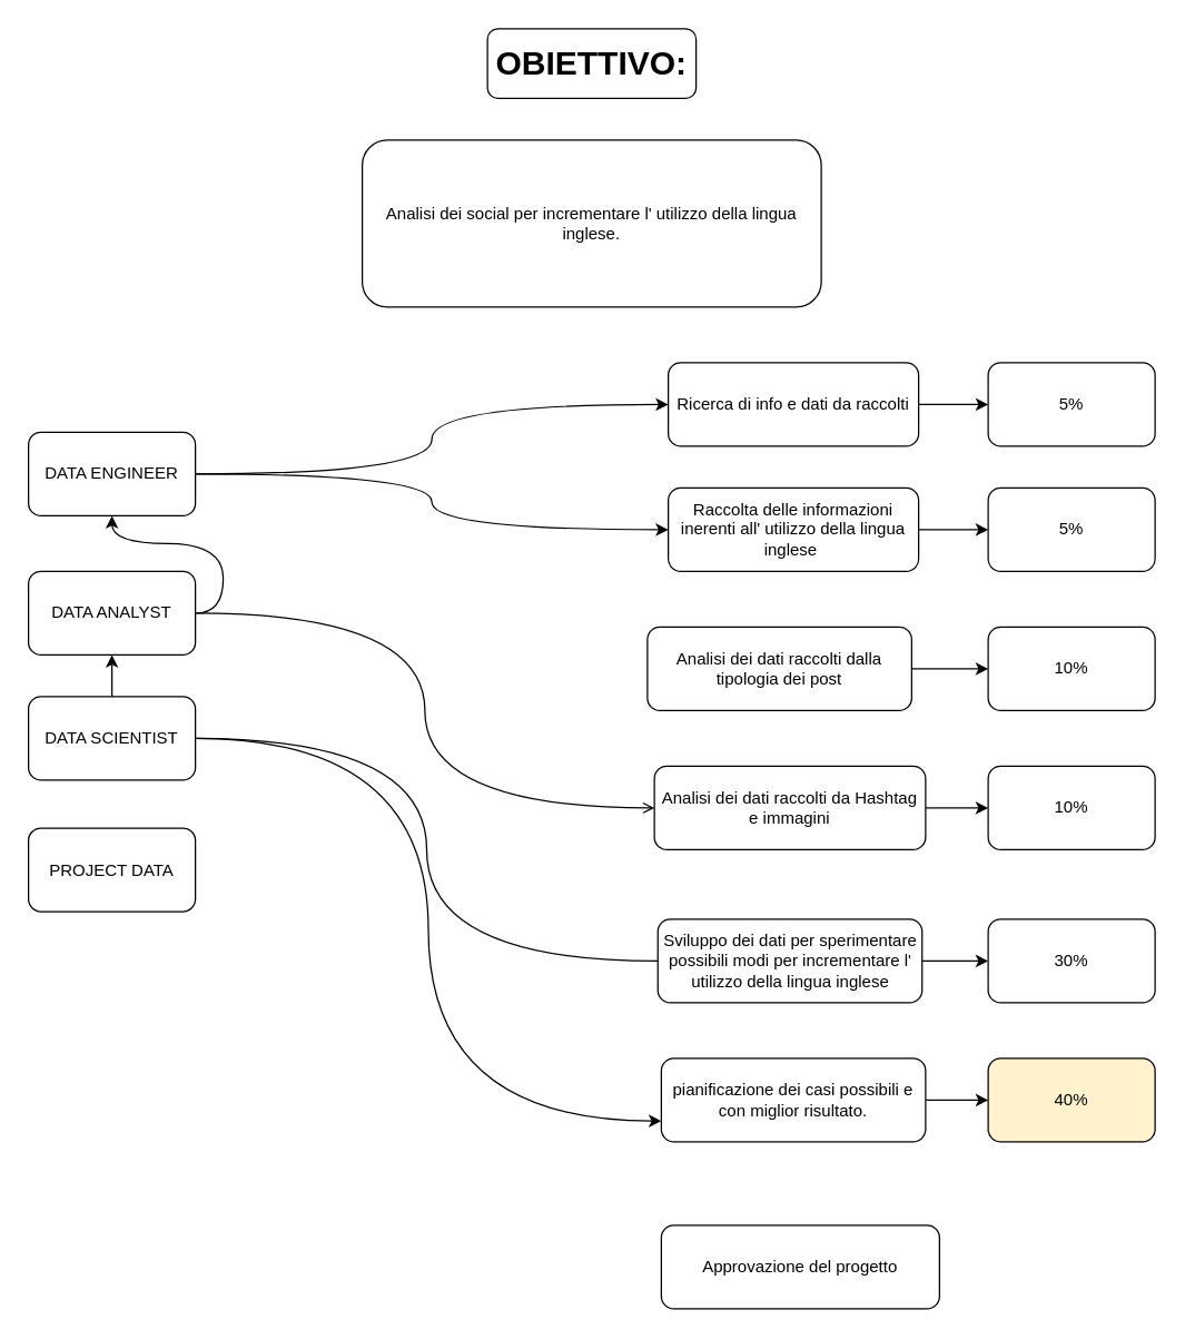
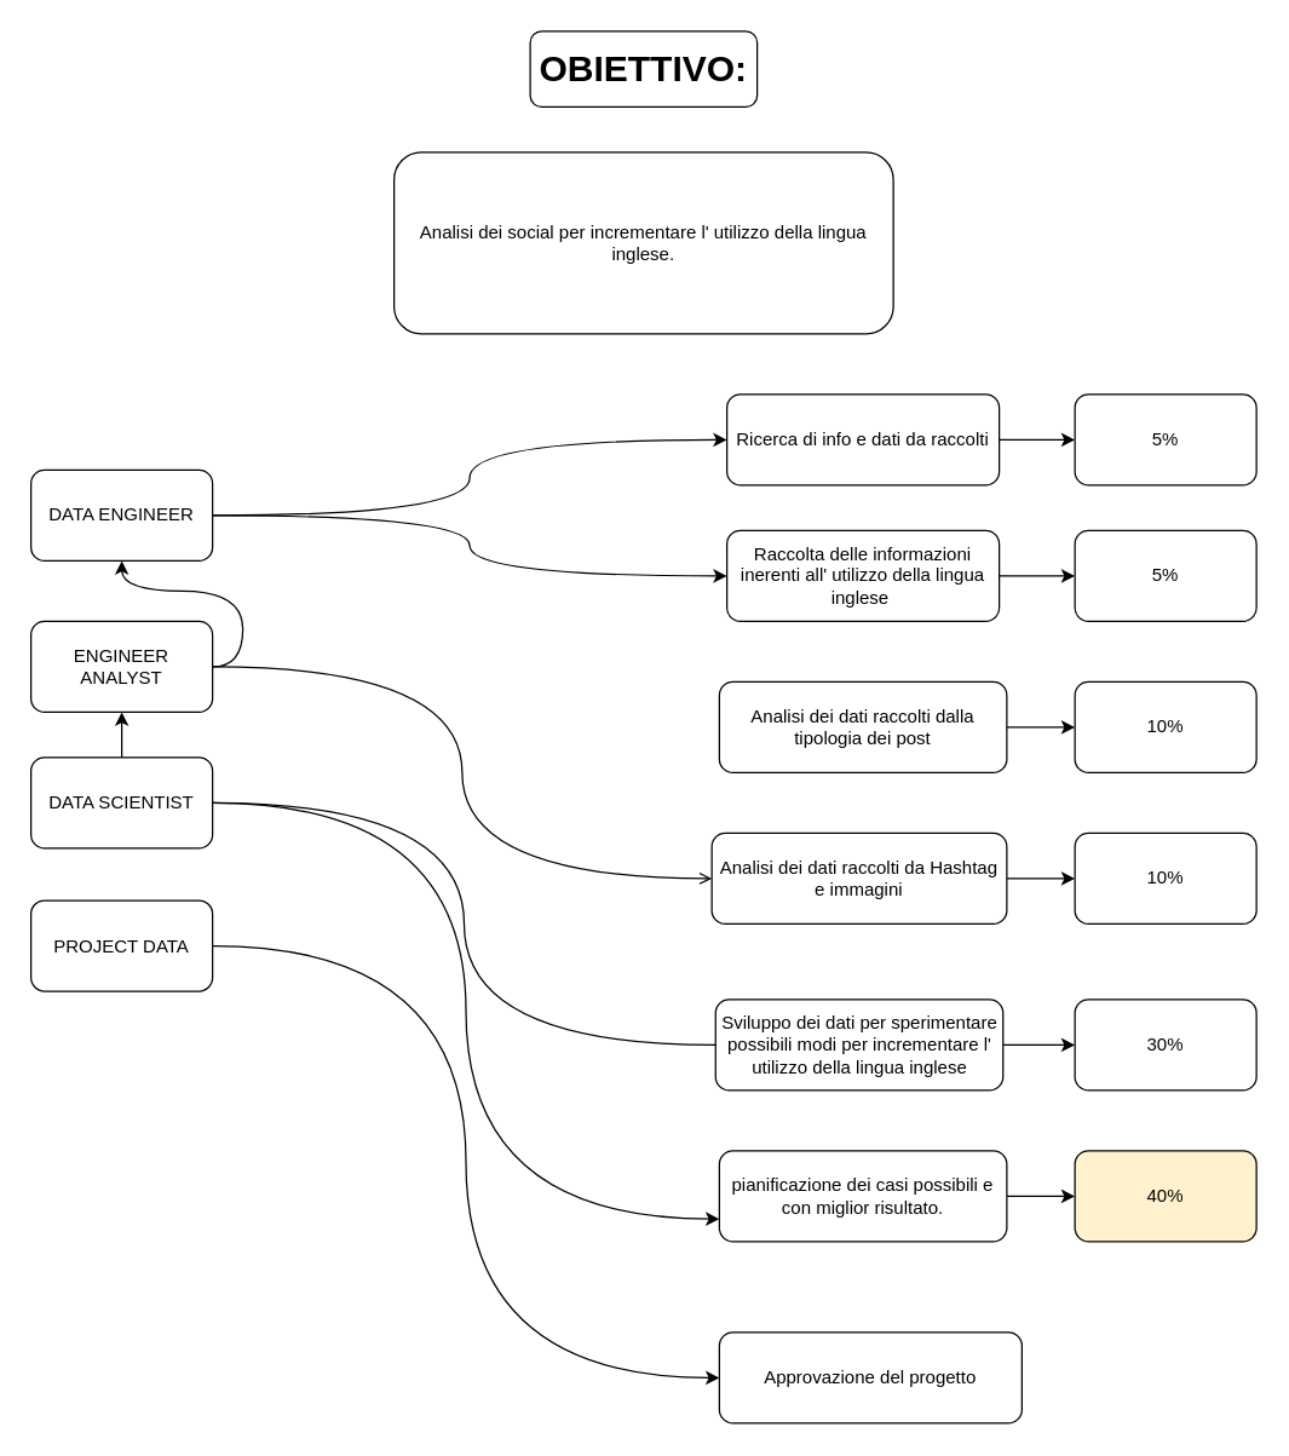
- <mxCell id="11" value="DATA ANALYST" style="rounded=1;whiteSpace=wrap;html=1;" vertex="1" parent="1"><mxGeometry y="410" width="120" height="60" as="geometry" x="20" /></mxCell>
+ <mxCell id="11" value="ENGINEER ANALYST" style="rounded=1;whiteSpace=wrap;html=1;" vertex="1" parent="1"><mxGeometry y="410" width="120" height="60" as="geometry" x="20" /></mxCell>
- <mxCell id="19" value="Analisi dei dati raccolti dalla tipologia dei post" style="rounded=1;whiteSpace=wrap;html=1;" vertex="1" parent="1"><mxGeometry x="465" y="450" width="190" height="60" as="geometry" /></mxCell>
+ <mxCell id="19" value="Analisi dei dati raccolti dalla tipologia dei post" style="rounded=1;whiteSpace=wrap;html=1;" vertex="1" parent="1"><mxGeometry x="475" y="450" width="190" height="60" as="geometry" /></mxCell>
+ <mxCell id="15" style="edgeStyle=orthogonalEdgeStyle;curved=1;orthogonalLoop=1;jettySize=auto;html=1;entryX=0;entryY=0.5;entryDx=0;entryDy=0;" edge="1" parent="1" source="16" target="22"><mxGeometry relative="1" as="geometry" /></mxCell>
